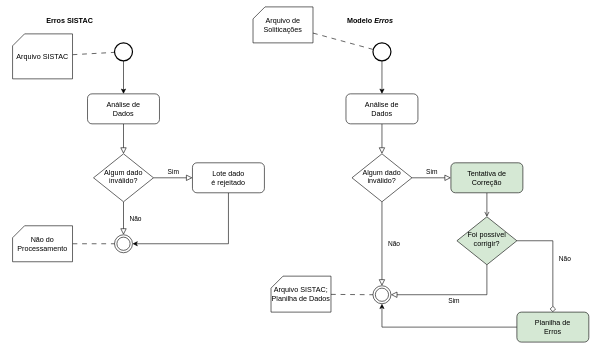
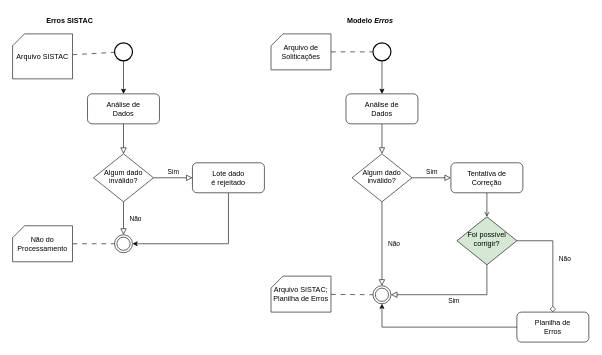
- <mxCell id="24" value="Arquivo de&lt;br&gt;Soliticações" style="verticalLabelPosition=middle;verticalAlign=middle;html=1;shape=card;whiteSpace=wrap;size=20;arcSize=12;labelPosition=center;align=center;" vertex="1" parent="1"><mxGeometry x="421" y="11" width="100" height="60" as="geometry" /></mxCell>
+ <mxCell id="24" value="Arquivo de&lt;br&gt;Soliticações" style="verticalLabelPosition=middle;verticalAlign=middle;html=1;shape=card;whiteSpace=wrap;size=20;arcSize=12;labelPosition=center;align=center;" vertex="1" parent="1"><mxGeometry x="451" y="56" width="100" height="60" as="geometry" /></mxCell>
- <mxCell id="22" value="Tentativa de&lt;br&gt;Correção" style="rounded=1;whiteSpace=wrap;html=1;fontSize=12;glass=0;strokeWidth=1;shadow=0;fillColor=#d5e8d4;" vertex="1" parent="1"><mxGeometry x="751" y="271" width="120" height="50" as="geometry" /></mxCell>
+ <mxCell id="22" value="Tentativa de&lt;br&gt;Correção" style="rounded=1;whiteSpace=wrap;html=1;fontSize=12;glass=0;strokeWidth=1;shadow=0;" vertex="1" parent="1"><mxGeometry x="751" y="271" width="120" height="50" as="geometry" /></mxCell>
- <mxCell id="29" value="Arquivo SISTAC;&lt;br&gt;Planilha de Dados" style="verticalLabelPosition=middle;verticalAlign=middle;html=1;shape=card;whiteSpace=wrap;size=20;arcSize=12;labelPosition=center;align=center;" vertex="1" parent="1"><mxGeometry x="451" y="460" width="100" height="60" as="geometry" /></mxCell>
+ <mxCell id="29" value="Arquivo SISTAC;&lt;br&gt;Planilha de Erros" style="verticalLabelPosition=middle;verticalAlign=middle;html=1;shape=card;whiteSpace=wrap;size=20;arcSize=12;labelPosition=center;align=center;" vertex="1" parent="1"><mxGeometry x="451" y="460" width="100" height="60" as="geometry" /></mxCell>
- <mxCell id="34" value="Planilha de&lt;br&gt;Erros" style="rounded=1;whiteSpace=wrap;html=1;fontSize=12;glass=0;strokeWidth=1;shadow=0;fillColor=#d5e8d4;" vertex="1" parent="1"><mxGeometry x="861" y="520" width="120" height="50" as="geometry" /></mxCell>
+ <mxCell id="34" value="Planilha de&lt;br&gt;Erros" style="rounded=1;whiteSpace=wrap;html=1;fontSize=12;glass=0;strokeWidth=1;shadow=0;" vertex="1" parent="1"><mxGeometry x="861" y="520" width="120" height="50" as="geometry" /></mxCell>
